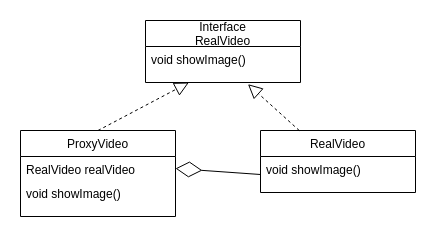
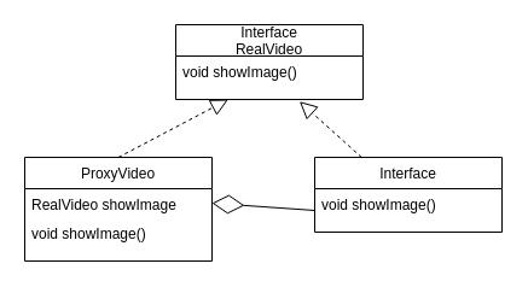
- <mxCell id="7" value="RealVideo" style="swimlane;fontStyle=0;childLayout=stackLayout;horizontal=1;startSize=26;fillColor=none;horizontalStack=0;resizeParent=1;resizeParentMax=0;resizeLast=0;collapsible=1;marginBottom=0;" vertex="1" parent="1"><mxGeometry x="260" y="130" width="155" height="62" as="geometry"><mxRectangle x="285" y="100" width="80" height="30" as="alternateBounds" /></mxGeometry></mxCell>
+ <mxCell id="7" value="Interface" style="swimlane;fontStyle=0;childLayout=stackLayout;horizontal=1;startSize=26;fillColor=none;horizontalStack=0;resizeParent=1;resizeParentMax=0;resizeLast=0;collapsible=1;marginBottom=0;" vertex="1" parent="1"><mxGeometry x="260" y="130" width="155" height="62" as="geometry"><mxRectangle x="285" y="100" width="80" height="30" as="alternateBounds" /></mxGeometry></mxCell>
- <mxCell id="5" value="RealVideo realVideo" style="text;strokeColor=none;fillColor=none;align=left;verticalAlign=top;spacingLeft=4;spacingRight=4;overflow=hidden;rotatable=0;points=[[0,0.5],[1,0.5]];portConstraint=eastwest;" vertex="1" parent="4"><mxGeometry y="26" width="155" height="24" as="geometry" /></mxCell>
+ <mxCell id="5" value="RealVideo showImage" style="text;strokeColor=none;fillColor=none;align=left;verticalAlign=top;spacingLeft=4;spacingRight=4;overflow=hidden;rotatable=0;points=[[0,0.5],[1,0.5]];portConstraint=eastwest;" vertex="1" parent="4"><mxGeometry y="26" width="155" height="24" as="geometry" /></mxCell>
